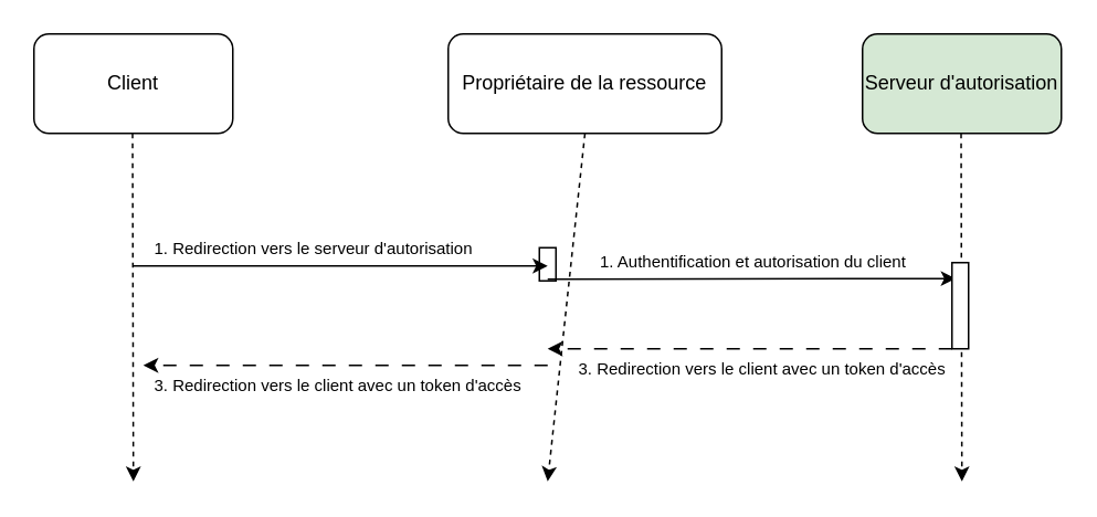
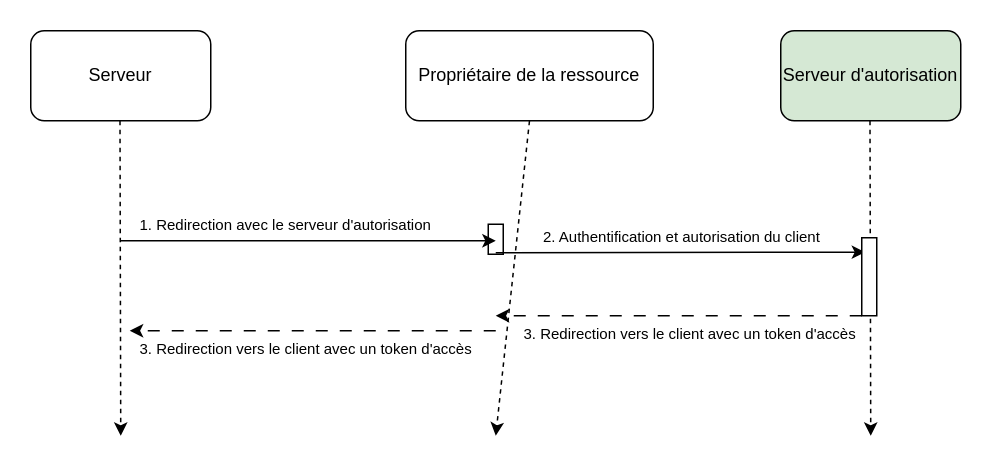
- <mxCell id="4" value="Client" style="rounded=1;whiteSpace=wrap;html=1;" vertex="1" parent="1"><mxGeometry x="20" y="20" width="120" height="60" as="geometry" /></mxCell>
+ <mxCell id="4" value="Serveur" style="rounded=1;whiteSpace=wrap;html=1;" vertex="1" parent="1"><mxGeometry x="20" y="20" width="120" height="60" as="geometry" /></mxCell>
- <mxCell id="6" value="1. Redirection vers le serveur d'autorisation" style="text;whiteSpace=wrap;fontSize=10;" vertex="1" parent="1"><mxGeometry x="91" y="137" width="239" height="30" as="geometry" /></mxCell>
+ <mxCell id="6" value="1. Redirection avec le serveur d'autorisation" style="text;whiteSpace=wrap;fontSize=10;" vertex="1" parent="1"><mxGeometry x="91" y="137" width="239" height="30" as="geometry" /></mxCell>
- <mxCell id="9" value="1. Authentification et autorisation du client" style="text;whiteSpace=wrap;fontSize=10;" vertex="1" parent="1"><mxGeometry x="360" y="145" width="239" height="22" as="geometry" /></mxCell>
+ <mxCell id="9" value="2. Authentification et autorisation du client" style="text;whiteSpace=wrap;fontSize=10;" vertex="1" parent="1"><mxGeometry x="360" y="145" width="239" height="22" as="geometry" /></mxCell>
